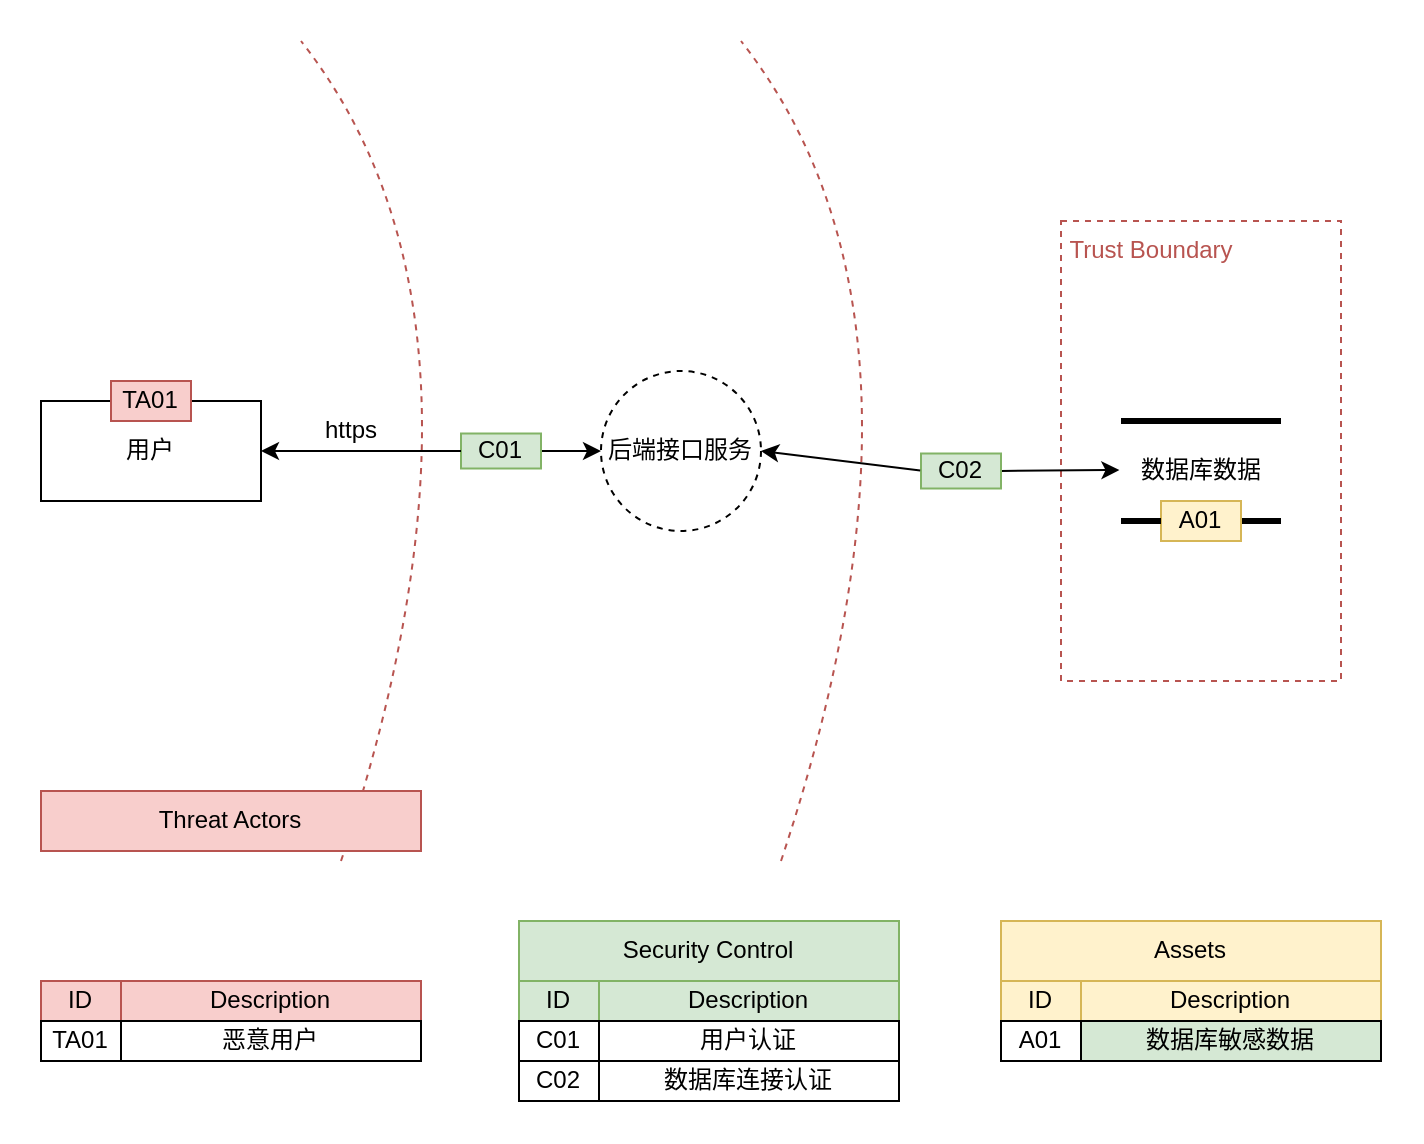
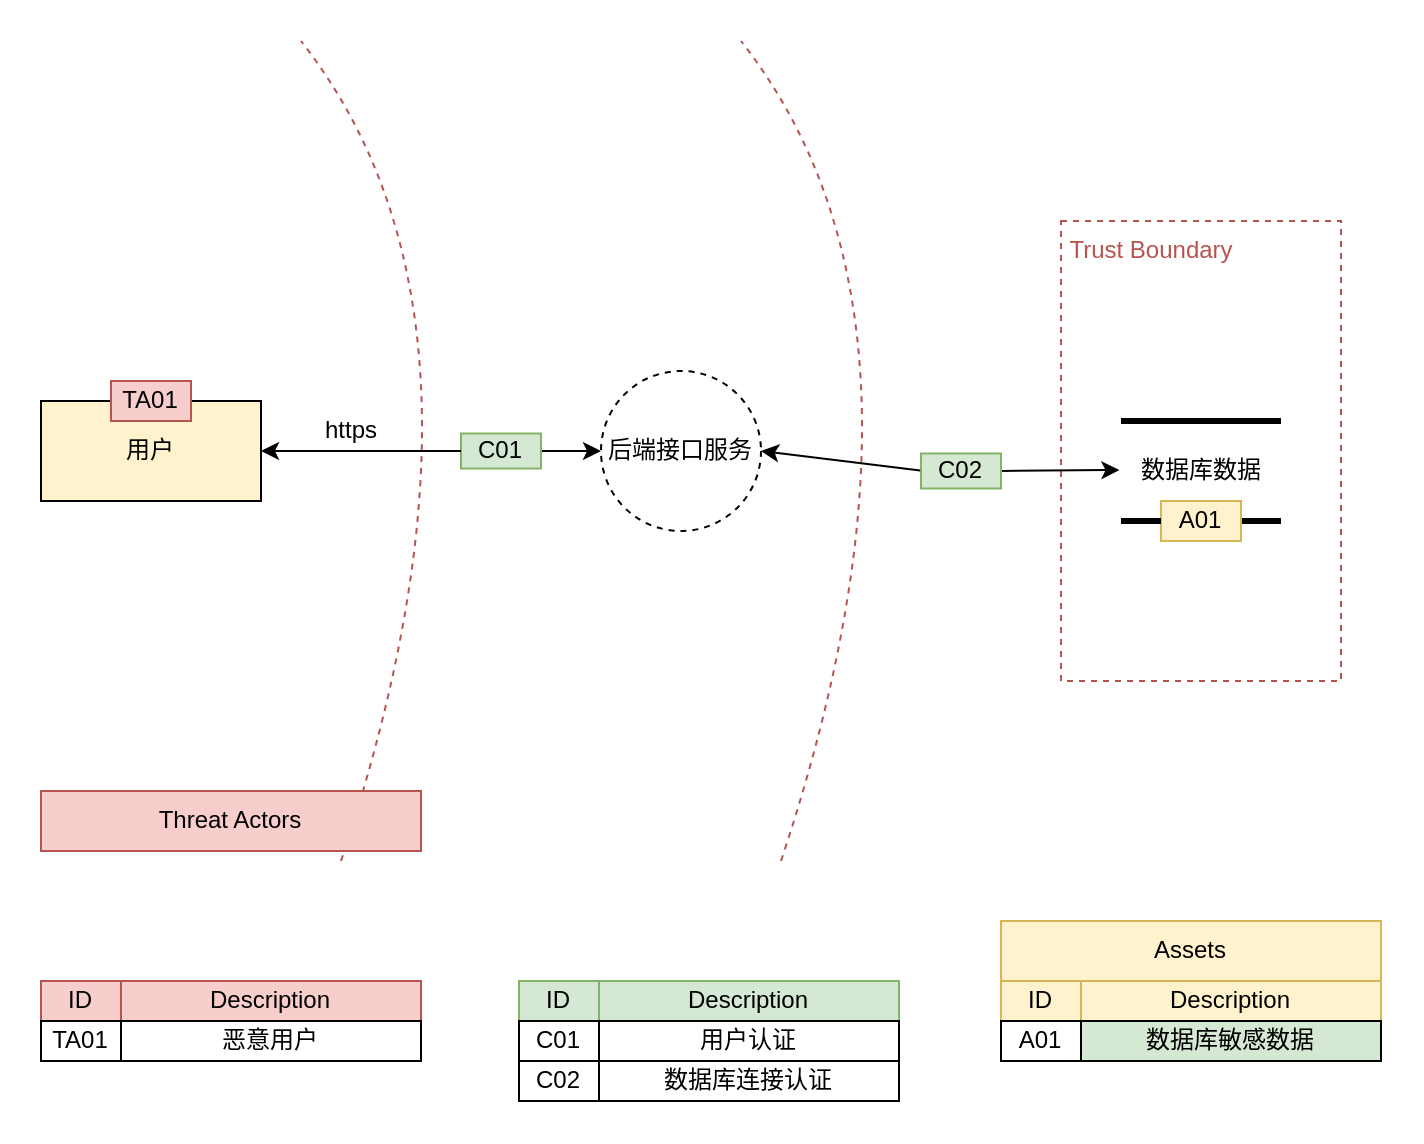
- <mxCell id="4" value="用户" style="rounded=0;whiteSpace=wrap;html=1;" vertex="1" parent="1"><mxGeometry x="20" y="200" width="110" height="50" as="geometry" /></mxCell>
+ <mxCell id="4" value="用户" style="rounded=0;whiteSpace=wrap;html=1;fillColor=#fff2cc;" vertex="1" parent="1"><mxGeometry x="20" y="200" width="110" height="50" as="geometry" /></mxCell>
- <mxCell id="24" value="Security Control" style="rounded=0;whiteSpace=wrap;html=1;fillColor=#d5e8d4;strokeColor=#82b366;" vertex="1" parent="1"><mxGeometry x="259" y="460" width="190" height="30" as="geometry" /></mxCell>
